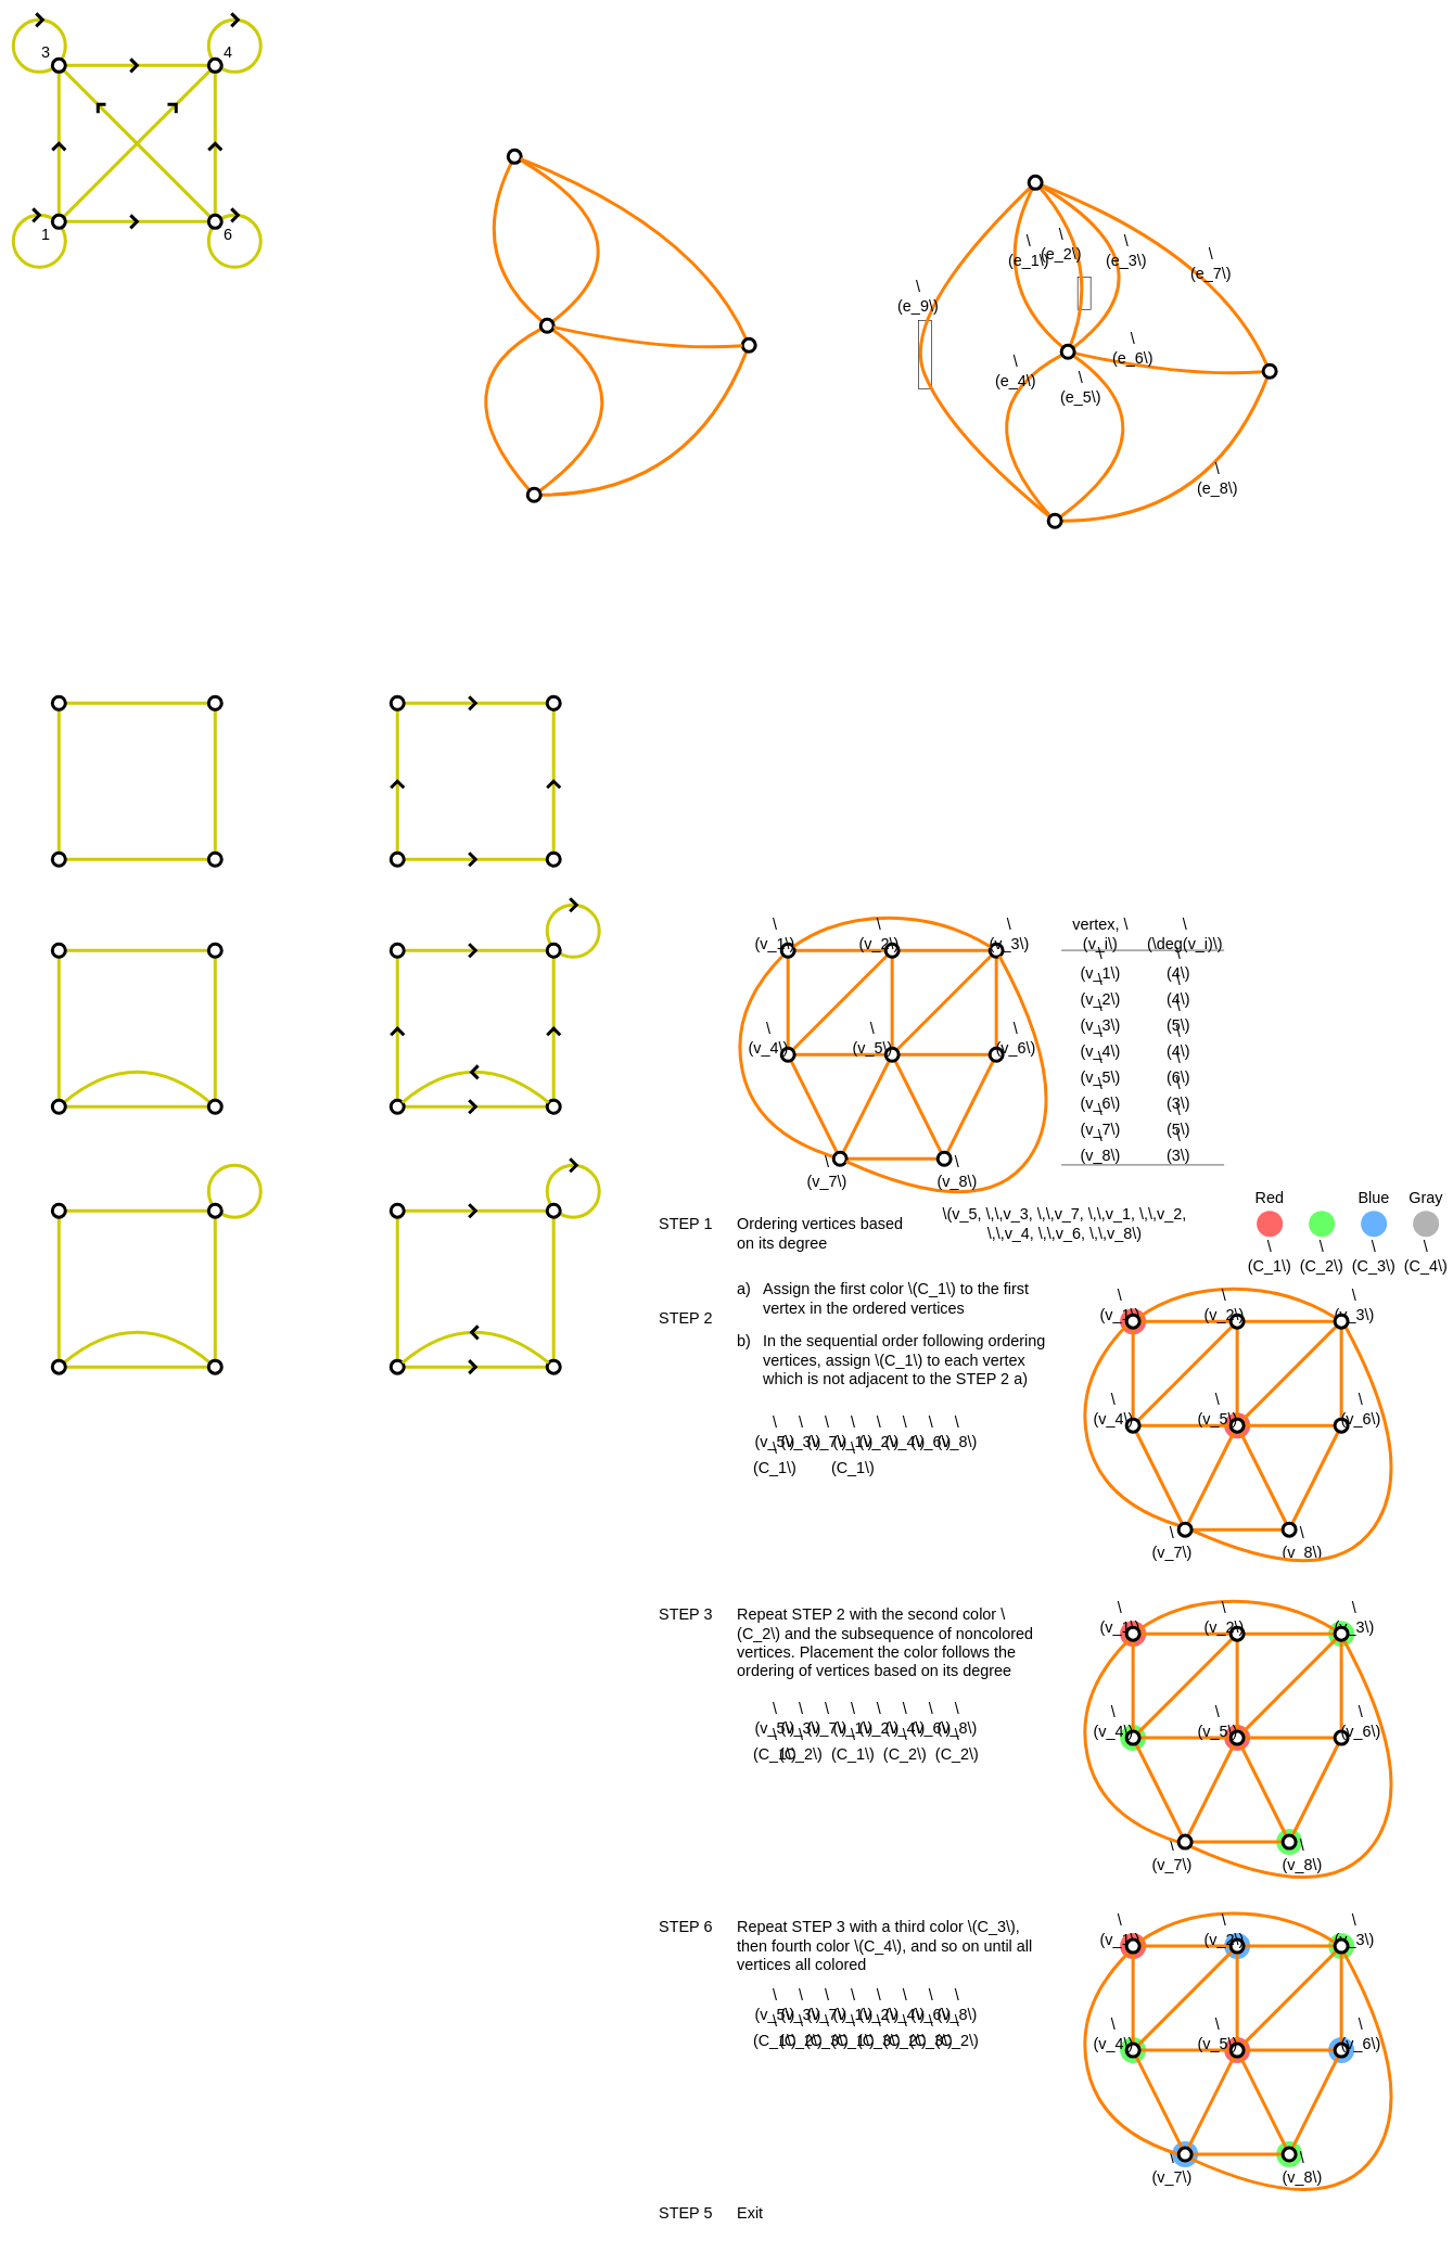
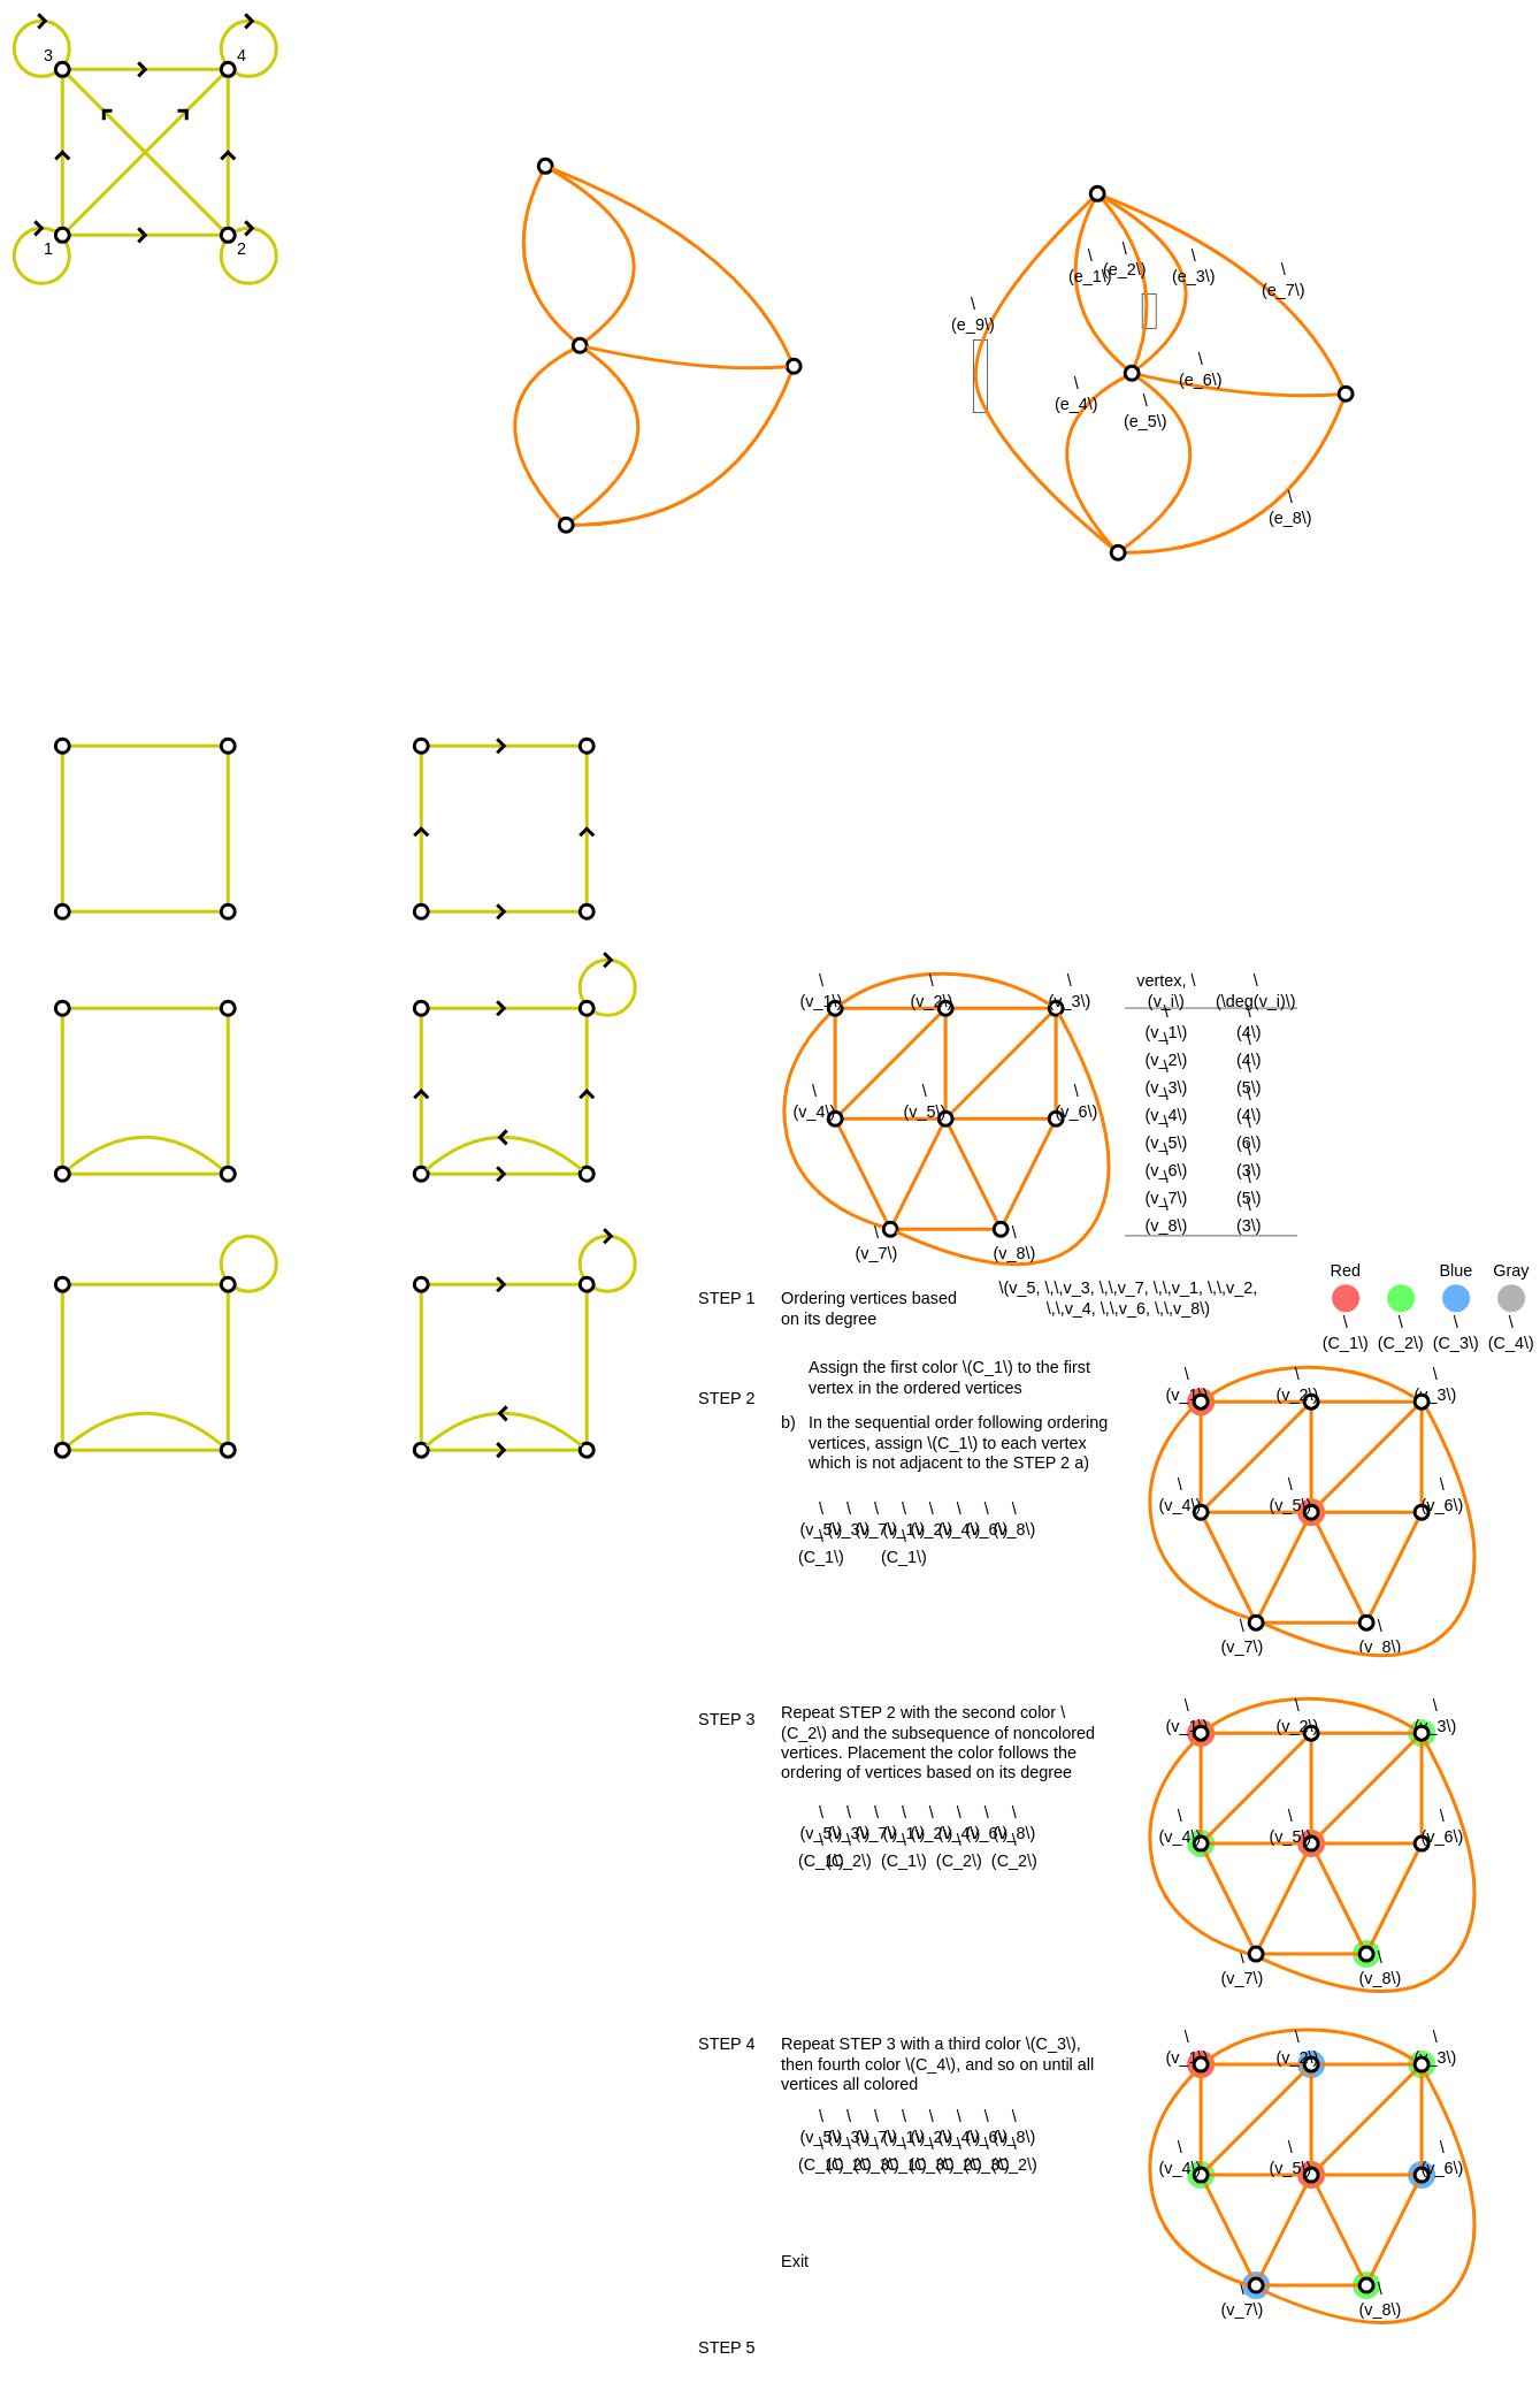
- <mxCell id="38" value="&lt;font style=&quot;font-size: 24px;&quot;&gt;6&lt;/font&gt;" style="text;html=1;strokeColor=none;fillColor=none;align=center;verticalAlign=middle;whiteSpace=wrap;rounded=0;" parent="1" vertex="1"><mxGeometry x="330" y="340" width="40" height="40" as="geometry" /></mxCell>
+ <mxCell id="38" value="&lt;font style=&quot;font-size: 24px;&quot;&gt;2&lt;/font&gt;" style="text;html=1;strokeColor=none;fillColor=none;align=center;verticalAlign=middle;whiteSpace=wrap;rounded=0;" parent="1" vertex="1"><mxGeometry x="330" y="340" width="40" height="40" as="geometry" /></mxCell>
- <mxCell id="205" value="&lt;span style=&quot;font-size: 24px;&quot;&gt;a)&lt;/span&gt;" style="text;html=1;strokeColor=none;fillColor=none;align=left;verticalAlign=top;whiteSpace=wrap;rounded=0;" parent="1" vertex="1"><mxGeometry x="1130" y="1960" width="30" height="40" as="geometry" /></mxCell>
- <mxCell id="235" value="&lt;span style=&quot;font-size: 24px;&quot;&gt;STEP 3&lt;/span&gt;" style="text;html=1;strokeColor=none;fillColor=none;align=left;verticalAlign=top;whiteSpace=wrap;rounded=0;" parent="1" vertex="1"><mxGeometry x="1010" y="2460" width="100" height="40" as="geometry" /></mxCell>
+ <mxCell id="235" value="&lt;span style=&quot;font-size: 24px;&quot;&gt;STEP 3&lt;/span&gt;" style="text;html=1;strokeColor=none;fillColor=none;align=left;verticalAlign=top;whiteSpace=wrap;rounded=0;" parent="1" vertex="1"><mxGeometry x="1010" y="2470" width="100" height="40" as="geometry" /></mxCell>
- <mxCell id="267" value="&lt;span style=&quot;font-size: 24px;&quot;&gt;STEP 6&lt;/span&gt;" style="text;html=1;strokeColor=none;fillColor=none;align=left;verticalAlign=top;whiteSpace=wrap;rounded=0;" parent="1" vertex="1"><mxGeometry x="1010" y="2940" width="100" height="40" as="geometry" /></mxCell>
+ <mxCell id="267" value="&lt;span style=&quot;font-size: 24px;&quot;&gt;STEP 4&lt;/span&gt;" style="text;html=1;strokeColor=none;fillColor=none;align=left;verticalAlign=top;whiteSpace=wrap;rounded=0;" parent="1" vertex="1"><mxGeometry x="1010" y="2940" width="100" height="40" as="geometry" /></mxCell>
- <mxCell id="342" value="&lt;span style=&quot;font-size: 24px;&quot;&gt;Exit&lt;/span&gt;" style="text;html=1;strokeColor=none;fillColor=none;align=left;verticalAlign=top;whiteSpace=wrap;rounded=0;" parent="1" vertex="1"><mxGeometry x="1130" y="3380" width="460" height="60" as="geometry" /></mxCell>
+ <mxCell id="342" value="&lt;span style=&quot;font-size: 24px;&quot;&gt;Exit&lt;/span&gt;" style="text;html=1;strokeColor=none;fillColor=none;align=left;verticalAlign=top;whiteSpace=wrap;rounded=0;" parent="1" vertex="1"><mxGeometry x="1130" y="3255" width="460" height="60" as="geometry" /></mxCell>
